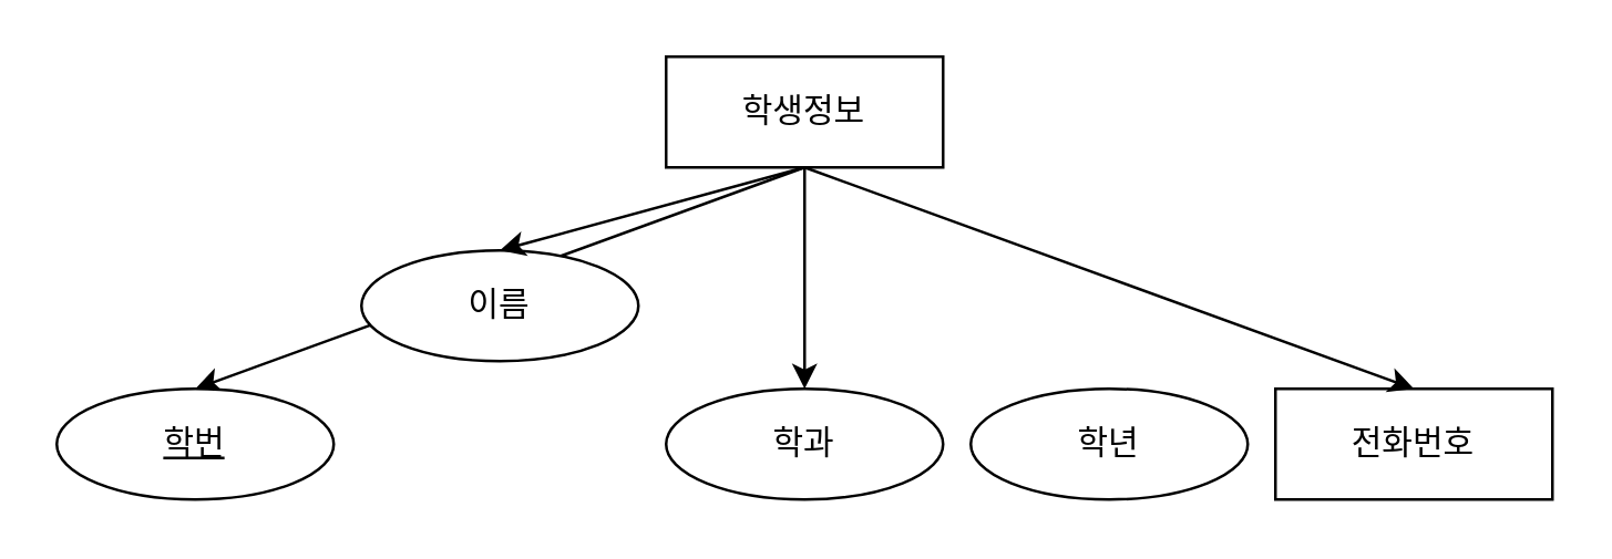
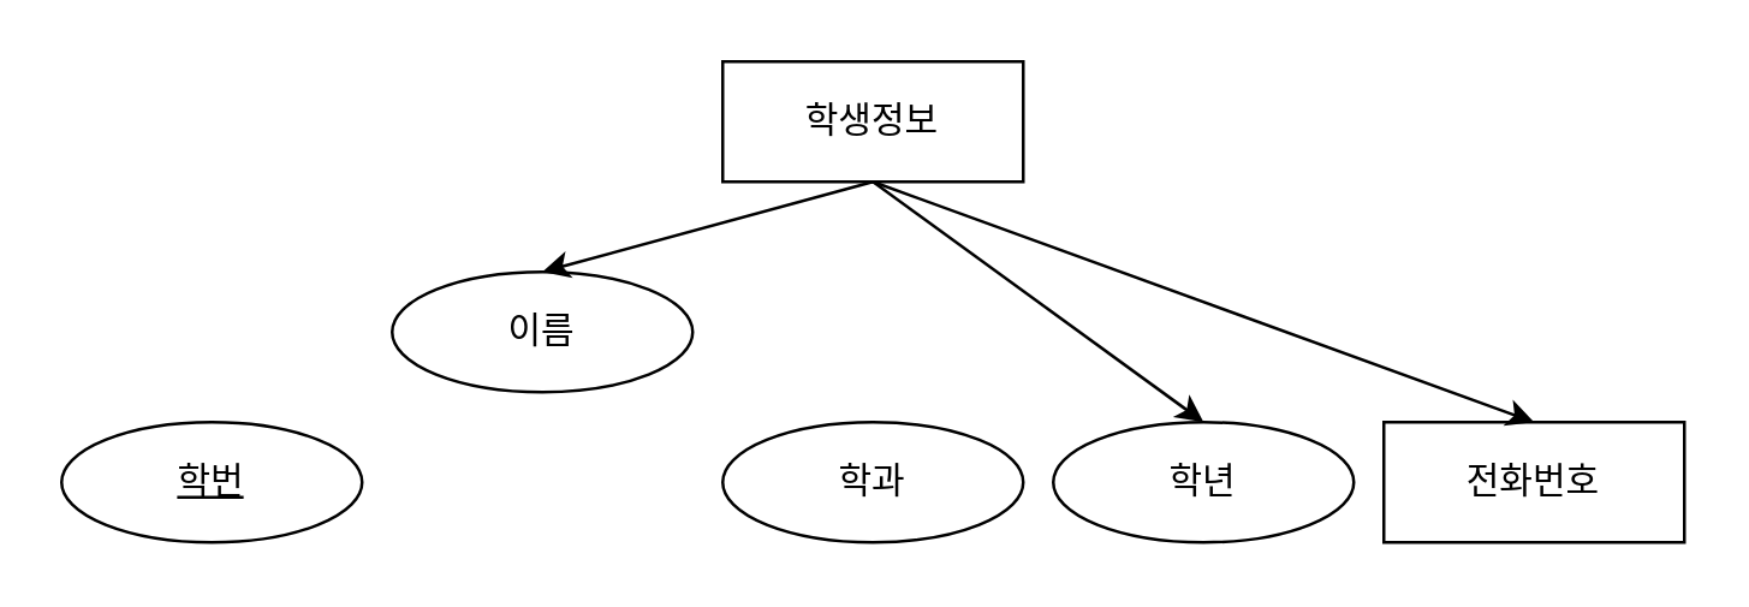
- <mxCell id="2" style="rounded=0;orthogonalLoop=1;jettySize=auto;html=1;entryX=0.5;entryY=0;entryDx=0;entryDy=0;exitX=0.5;exitY=1;exitDx=0;exitDy=0;" edge="1" parent="1" source="3" target="4"><mxGeometry relative="1" as="geometry" /></mxCell>
- <mxCell id="10" style="rounded=0;orthogonalLoop=1;jettySize=auto;html=1;entryX=0.5;entryY=0;entryDx=0;entryDy=0;exitX=0.5;exitY=1;exitDx=0;exitDy=0;" edge="1" parent="1" source="3" target="6"><mxGeometry relative="1" as="geometry"><mxPoint x="300" y="80" as="sourcePoint" /><mxPoint x="90" y="160" as="targetPoint" /></mxGeometry></mxCell>
+ <mxCell id="11" style="rounded=0;orthogonalLoop=1;jettySize=auto;html=1;entryX=0.5;entryY=0;entryDx=0;entryDy=0;exitX=0.5;exitY=1;exitDx=0;exitDy=0;" edge="1" parent="1" source="3" target="8"><mxGeometry relative="1" as="geometry"><mxPoint x="320" y="90" as="sourcePoint" /><mxPoint x="100" y="170" as="targetPoint" /></mxGeometry></mxCell>
